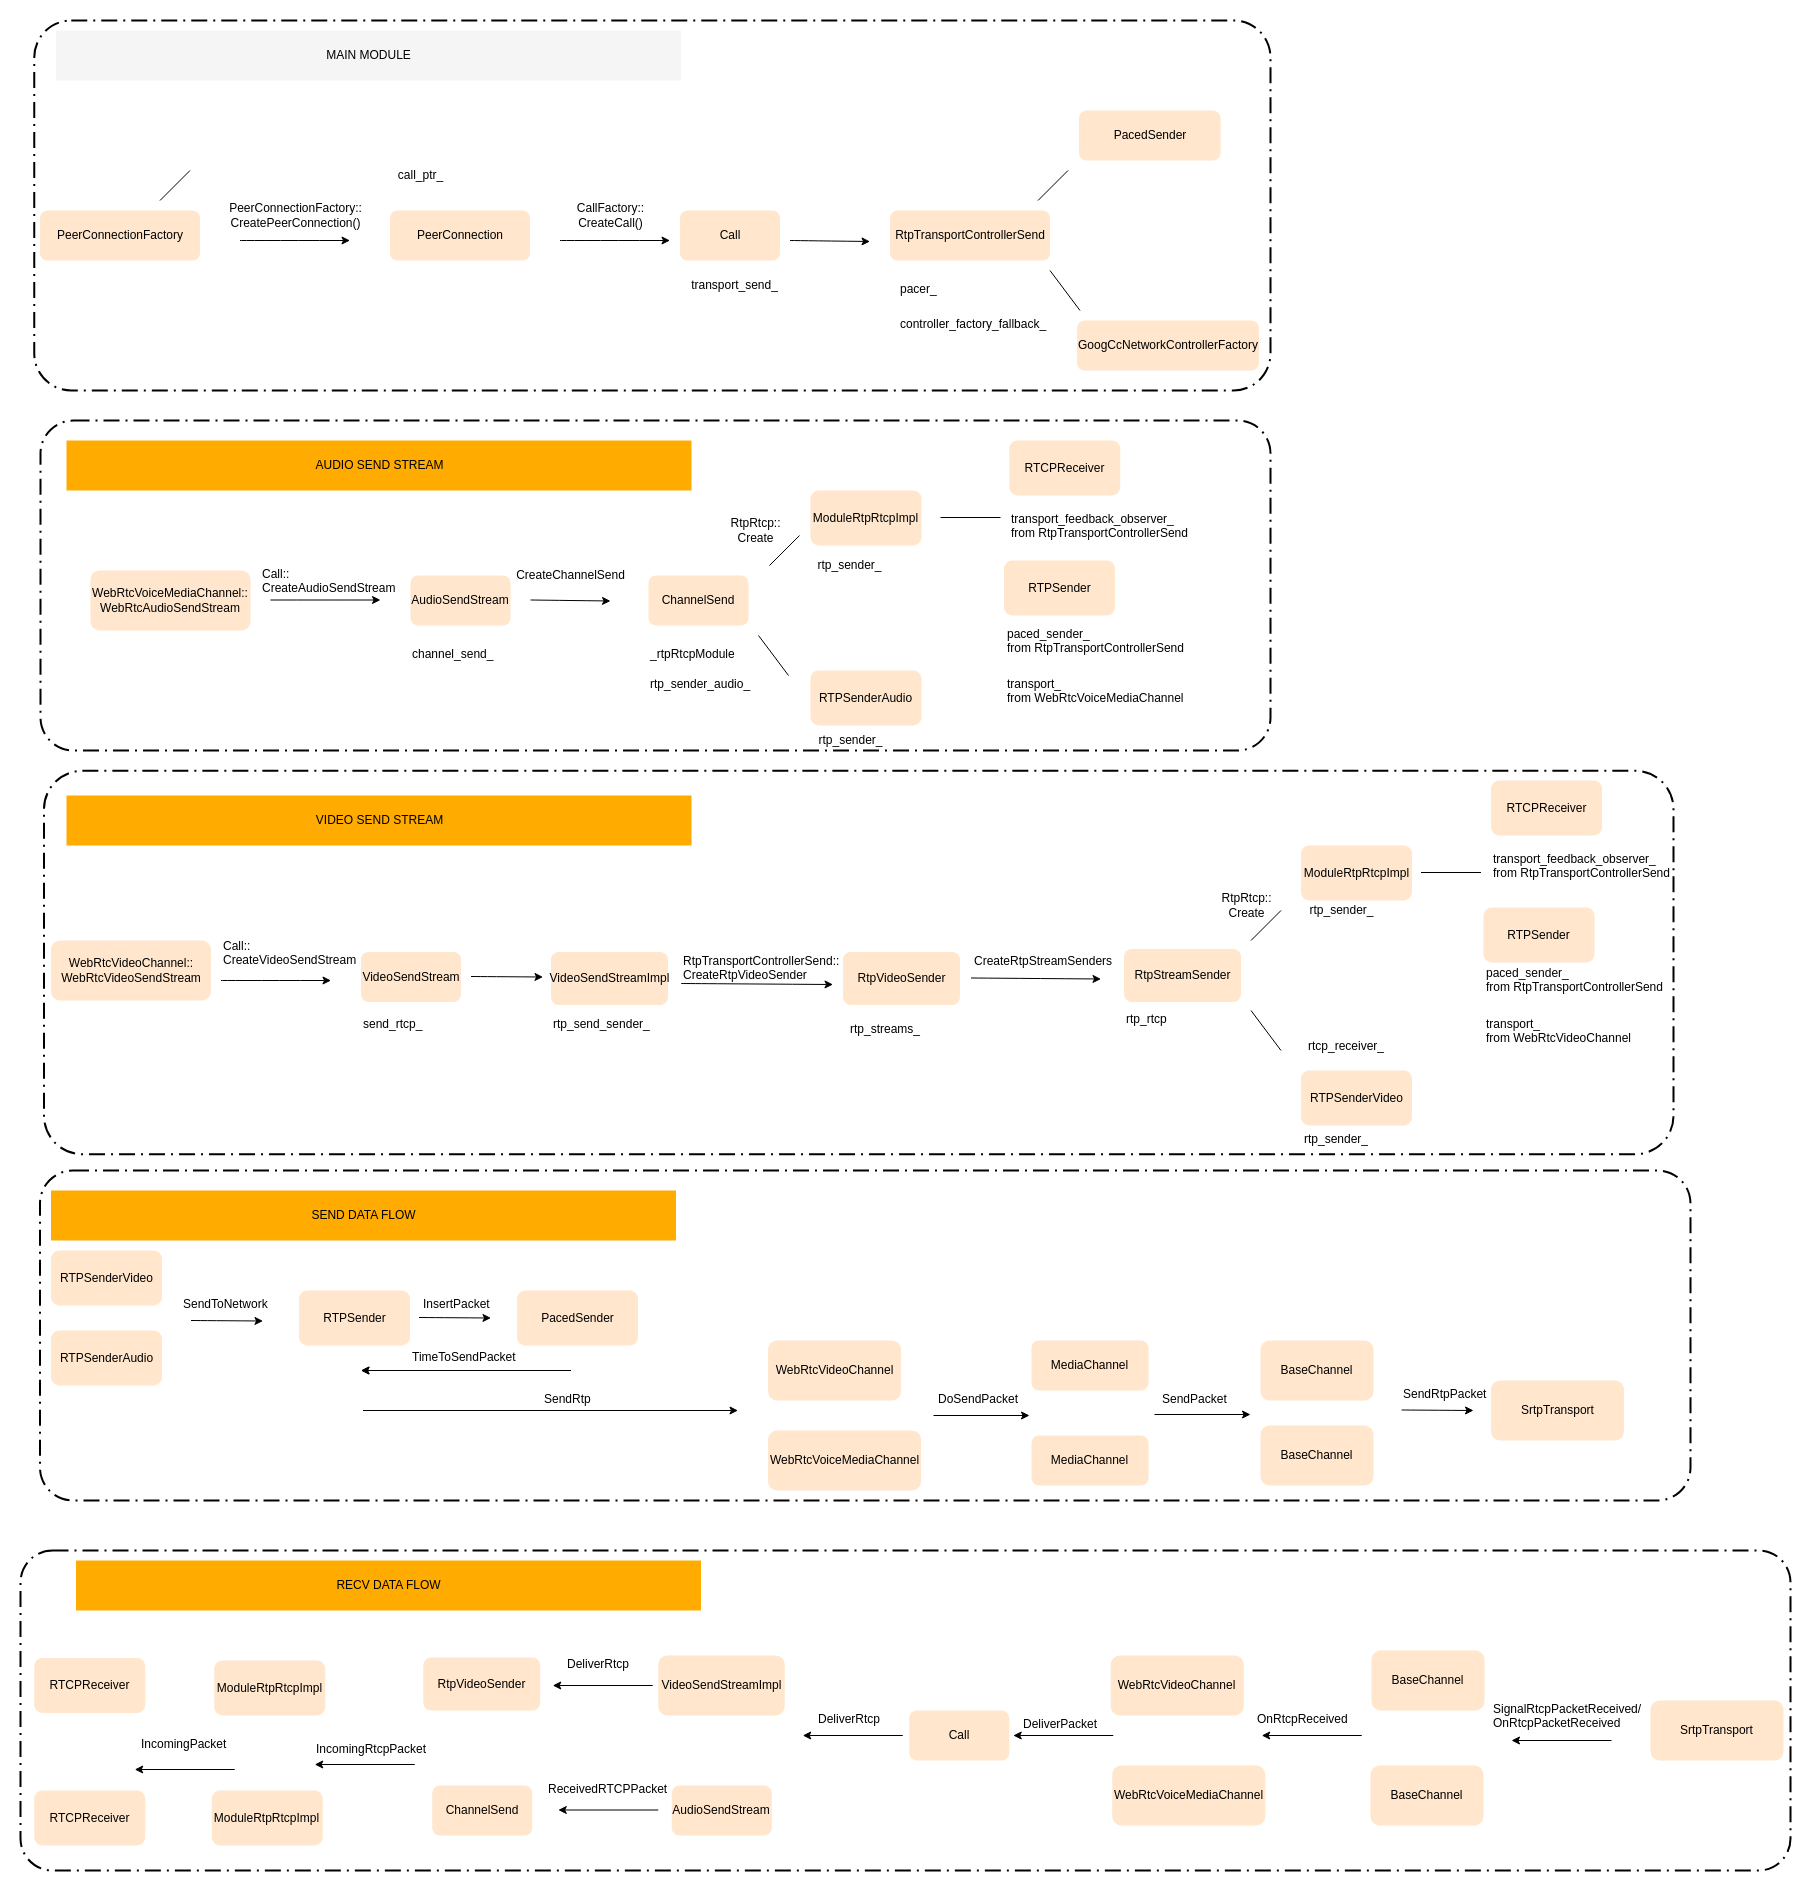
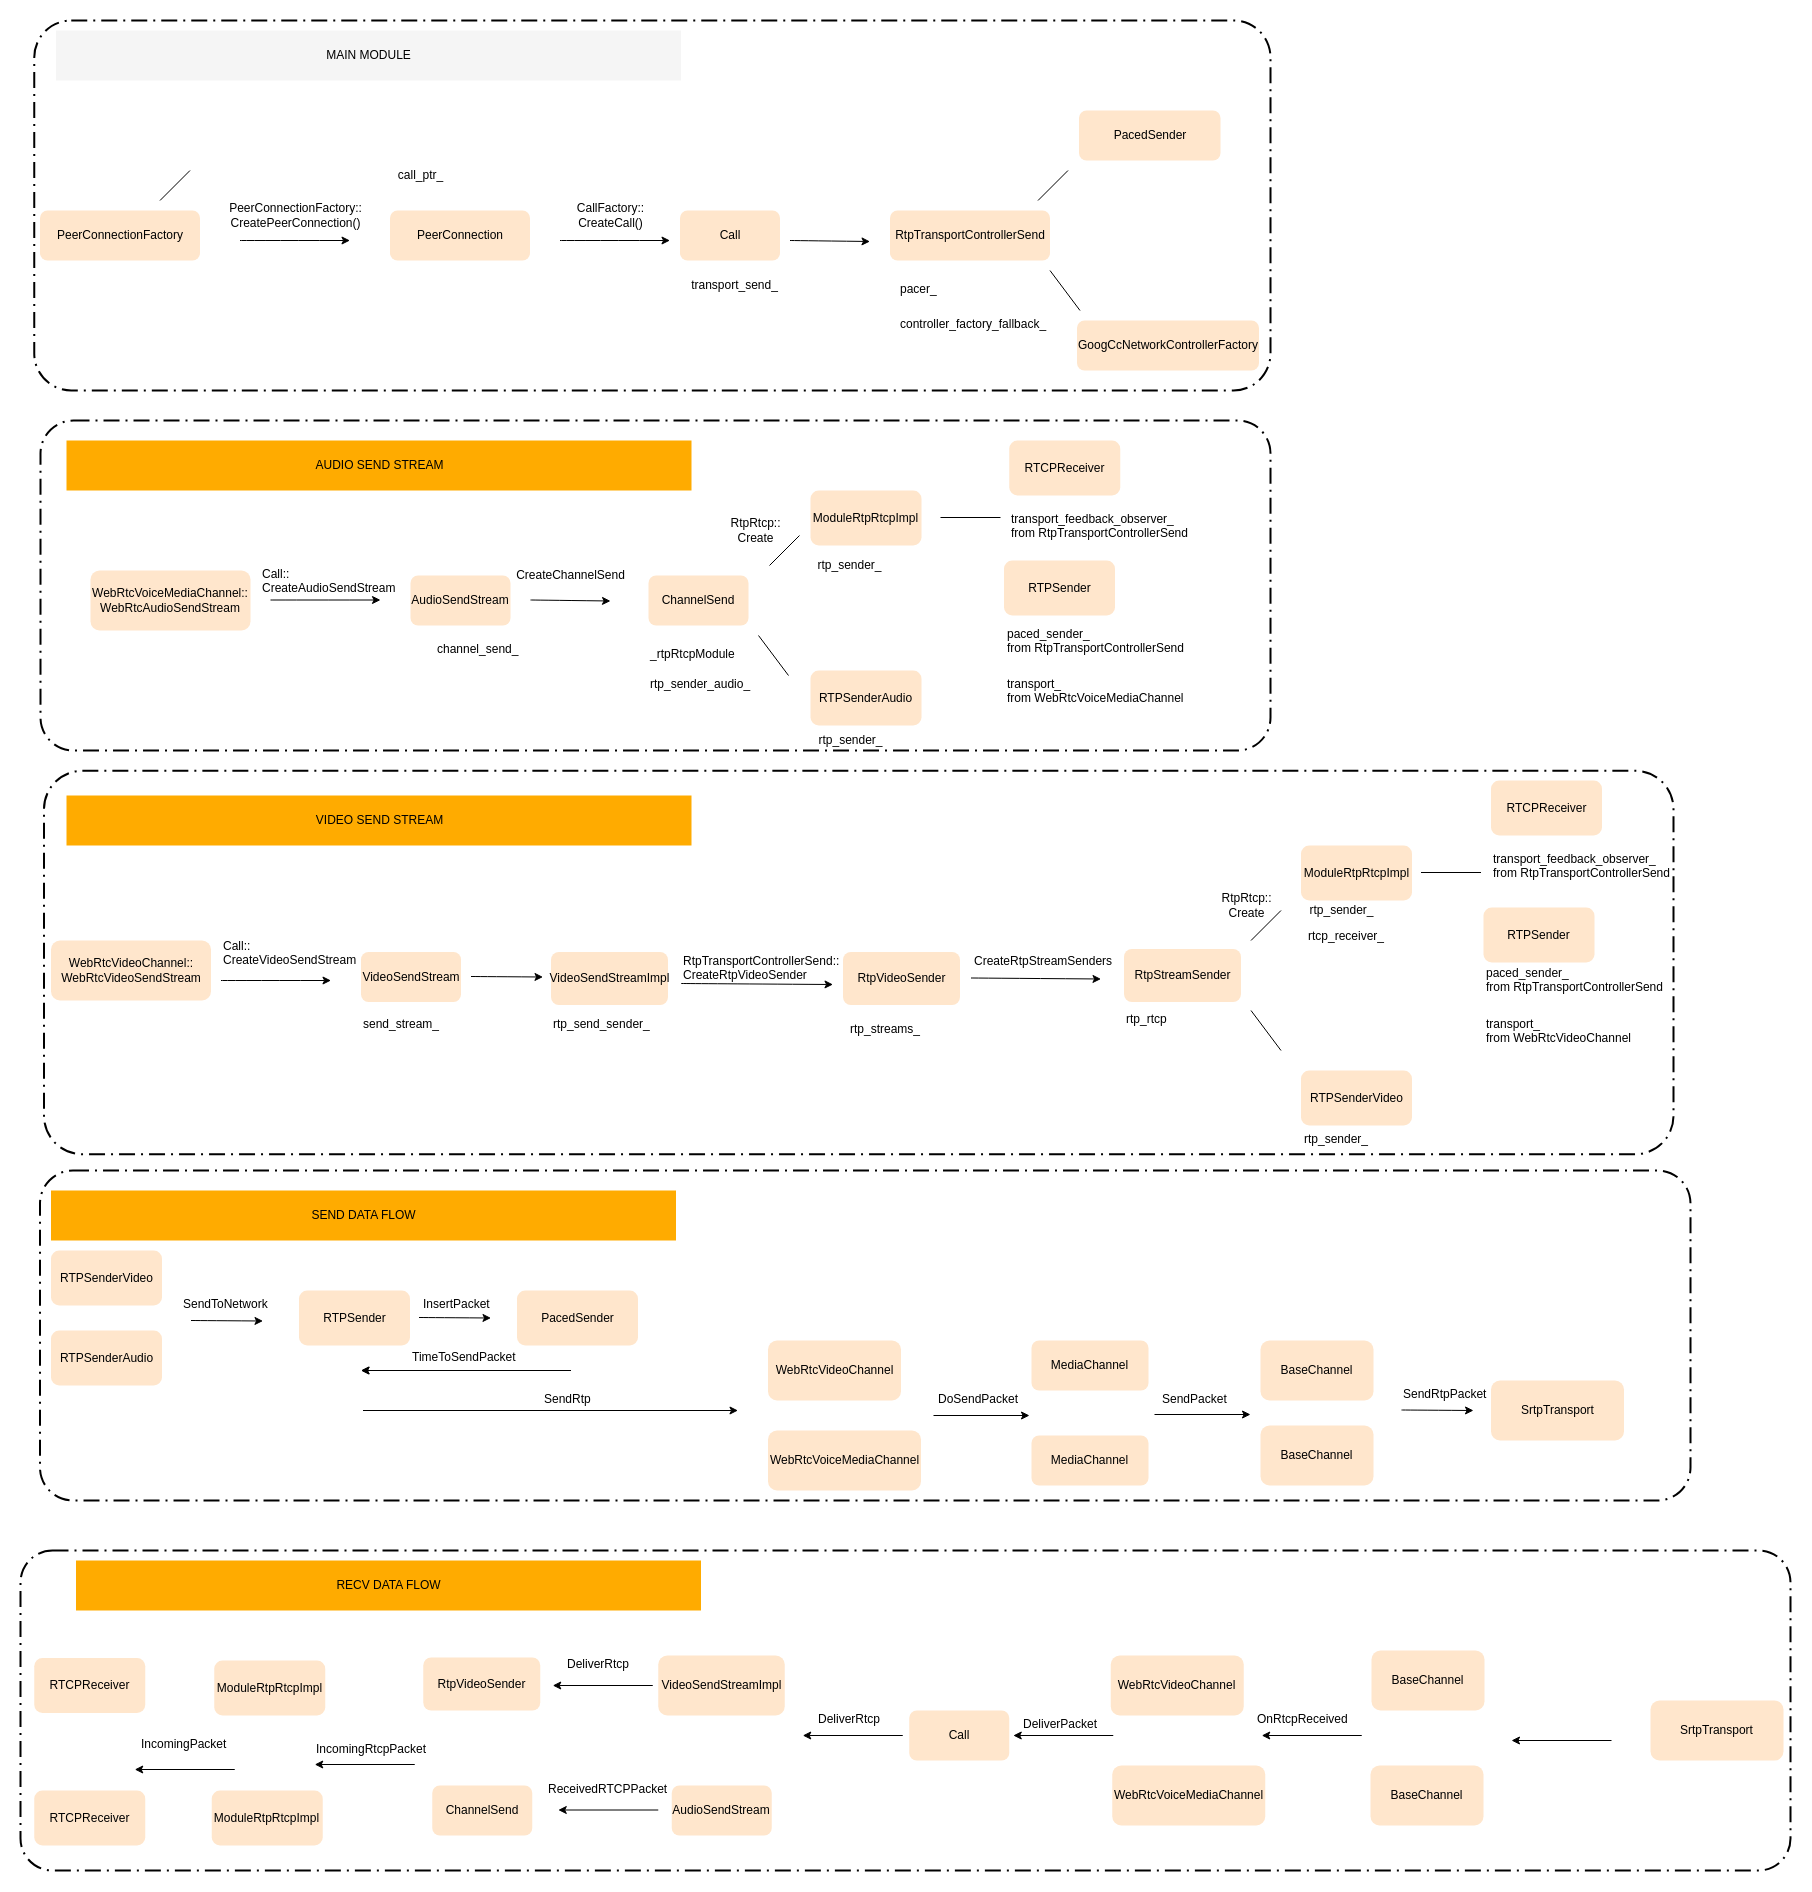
- <mxCell id="29" value="channel_send_" style="text;whiteSpace=wrap;html=1;" parent="1" vertex="1"><mxGeometry x="410" y="640" width="110" height="30" as="geometry" /></mxCell>
+ <mxCell id="29" value="channel_send_" style="text;whiteSpace=wrap;html=1;" parent="1" vertex="1"><mxGeometry x="435" y="635" width="110" height="30" as="geometry" /></mxCell>
- <mxCell id="48" value="send_rtcp_" style="text;whiteSpace=wrap;html=1;" parent="1" vertex="1"><mxGeometry x="360.5" y="1010" width="100" height="30" as="geometry" /></mxCell>
+ <mxCell id="48" value="send_stream_" style="text;whiteSpace=wrap;html=1;" parent="1" vertex="1"><mxGeometry x="360.5" y="1010" width="100" height="30" as="geometry" /></mxCell>
- <mxCell id="134" value="rtcp_receiver_" style="text;whiteSpace=wrap;html=1;" parent="1" vertex="1"><mxGeometry x="1306" y="1031.5" width="100" height="30" as="geometry" /></mxCell>
+ <mxCell id="134" value="rtcp_receiver_" style="text;whiteSpace=wrap;html=1;" parent="1" vertex="1"><mxGeometry x="1306" y="921.5" width="100" height="30" as="geometry" /></mxCell>
- <mxCell id="105" value="SignalRtcpPacketReceived/&lt;br&gt;OnRtcpPacketReceived" style="text;whiteSpace=wrap;html=1;" parent="1" vertex="1"><mxGeometry x="1490.5" y="1695" width="149.5" height="30" as="geometry" /></mxCell>
